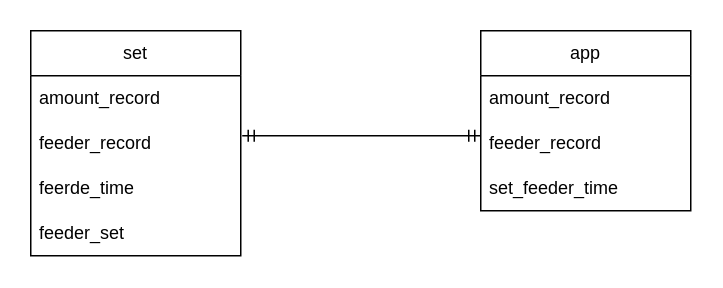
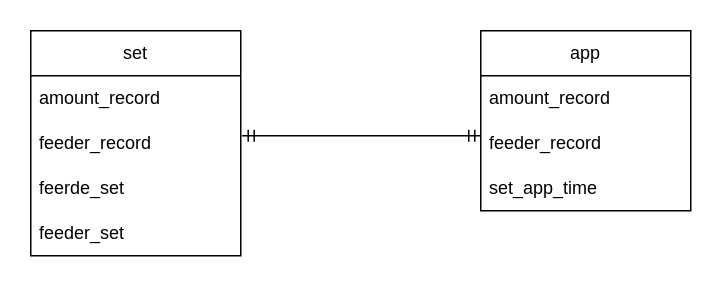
- <mxCell id="5" value="feerde_time" style="text;strokeColor=none;fillColor=none;align=left;verticalAlign=middle;spacingLeft=4;spacingRight=4;overflow=hidden;points=[[0,0.5],[1,0.5]];portConstraint=eastwest;rotatable=0;whiteSpace=wrap;html=1;" parent="2" vertex="1"><mxGeometry y="90" width="140" height="30" as="geometry" /></mxCell>
+ <mxCell id="5" value="feerde_set" style="text;strokeColor=none;fillColor=none;align=left;verticalAlign=middle;spacingLeft=4;spacingRight=4;overflow=hidden;points=[[0,0.5],[1,0.5]];portConstraint=eastwest;rotatable=0;whiteSpace=wrap;html=1;" parent="2" vertex="1"><mxGeometry y="90" width="140" height="30" as="geometry" /></mxCell>
- <mxCell id="10" value="set_feeder_time" style="text;strokeColor=none;fillColor=none;align=left;verticalAlign=middle;spacingLeft=4;spacingRight=4;overflow=hidden;points=[[0,0.5],[1,0.5]];portConstraint=eastwest;rotatable=0;whiteSpace=wrap;html=1;" parent="7" vertex="1"><mxGeometry y="90" width="140" height="30" as="geometry" /></mxCell>
+ <mxCell id="10" value="set_app_time" style="text;strokeColor=none;fillColor=none;align=left;verticalAlign=middle;spacingLeft=4;spacingRight=4;overflow=hidden;points=[[0,0.5],[1,0.5]];portConstraint=eastwest;rotatable=0;whiteSpace=wrap;html=1;" parent="7" vertex="1"><mxGeometry y="90" width="140" height="30" as="geometry" /></mxCell>
